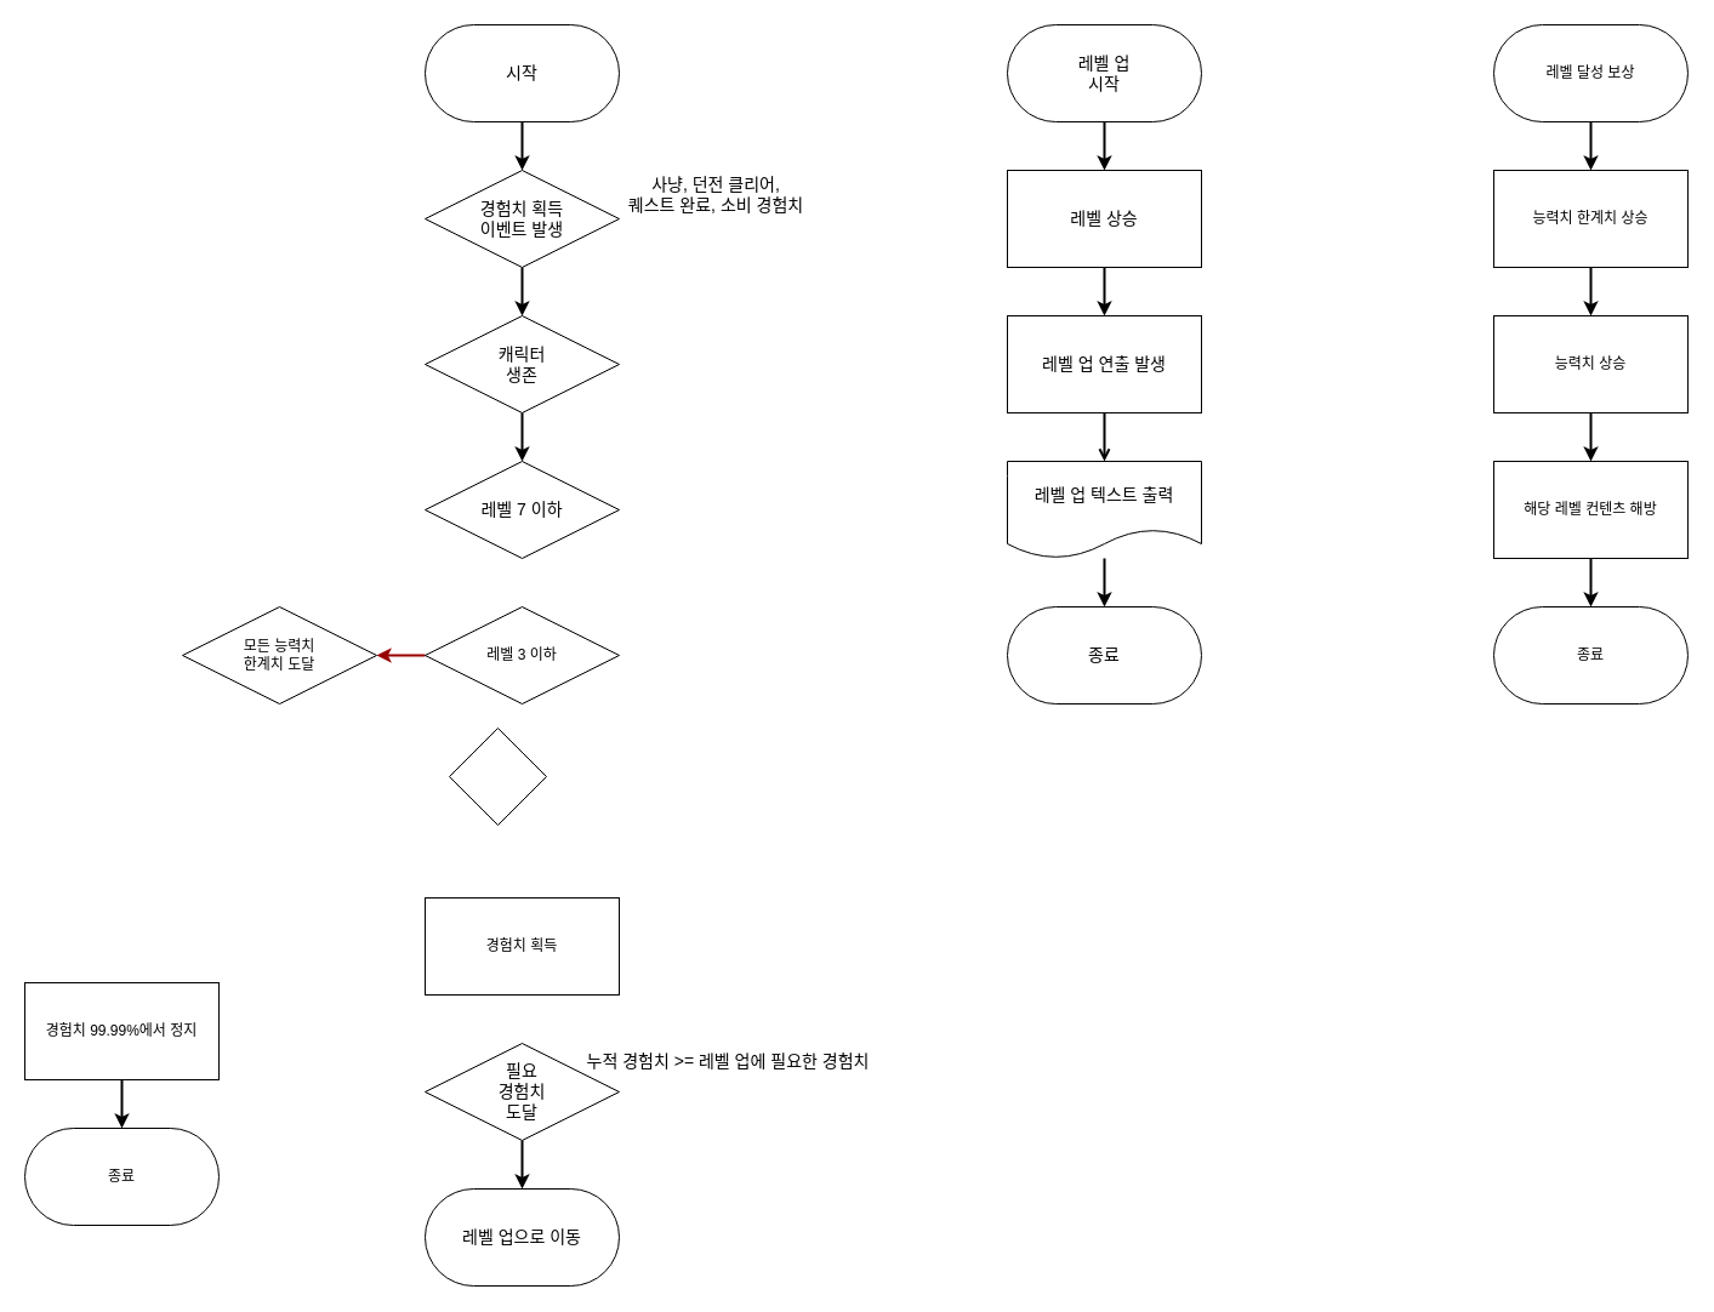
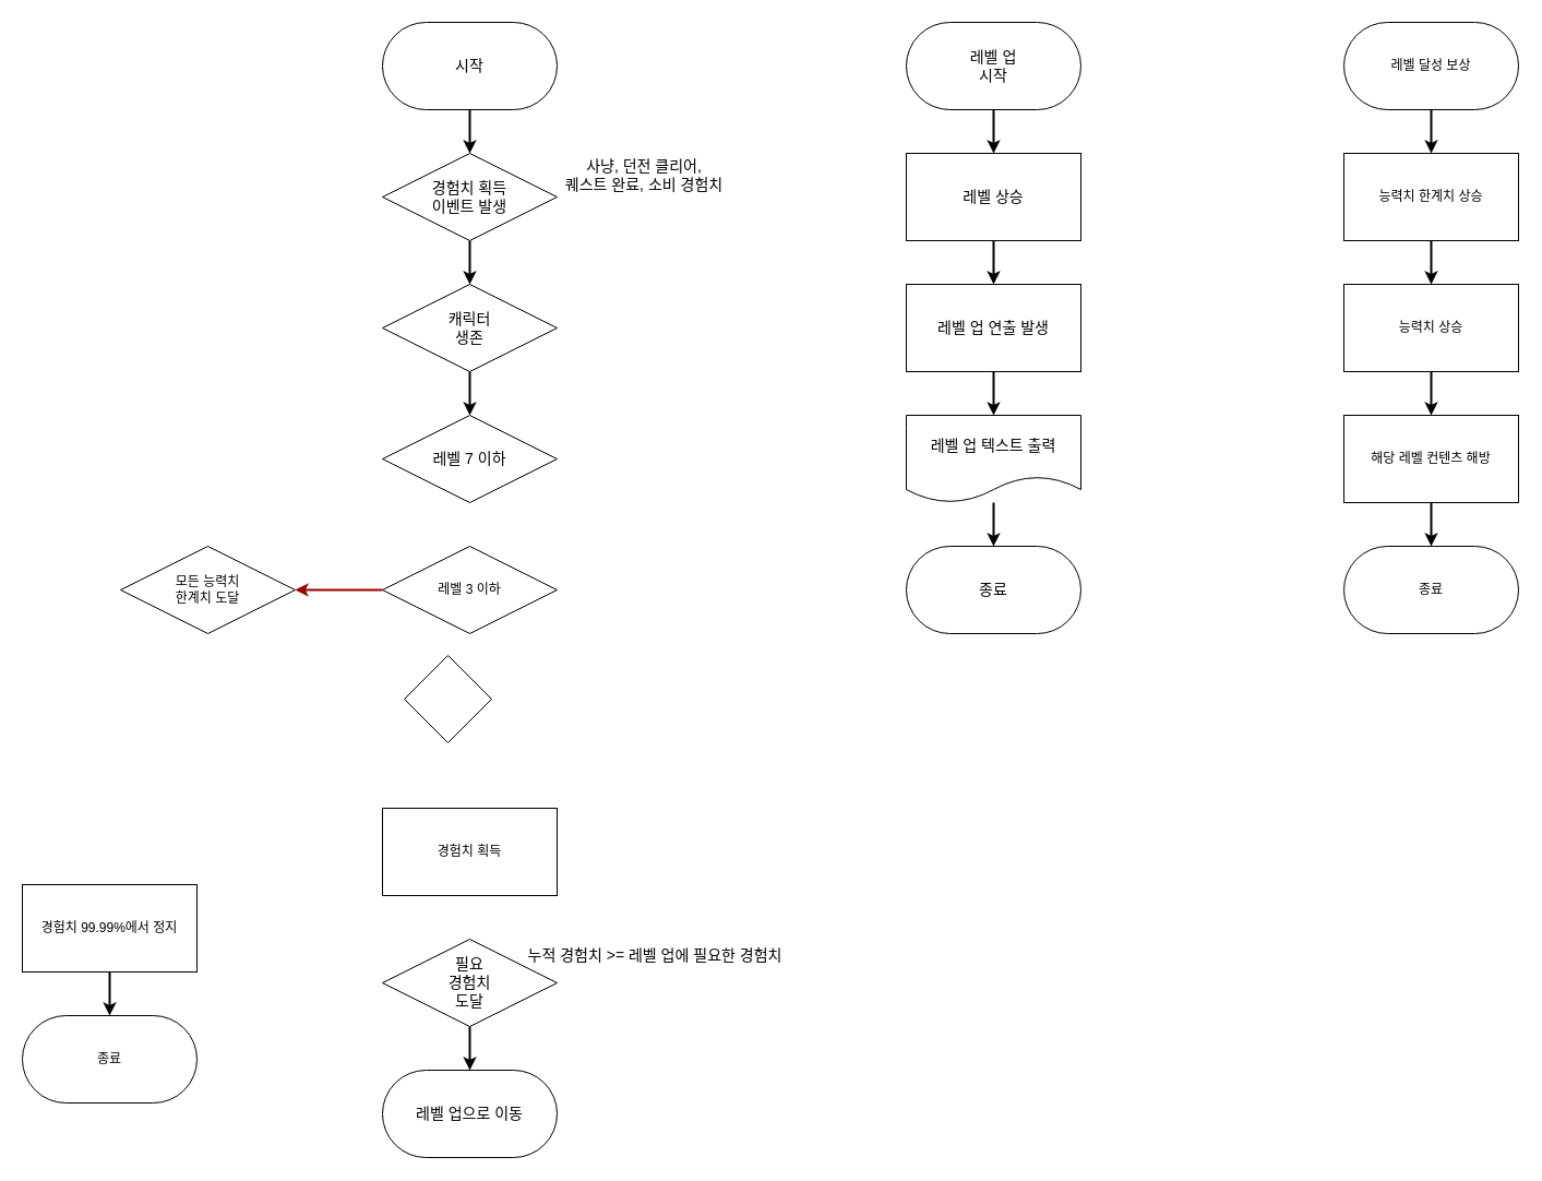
- <mxCell id="17" style="edgeStyle=orthogonalEdgeStyle;rounded=0;orthogonalLoop=1;jettySize=auto;html=1;exitX=0.5;exitY=1;exitDx=0;exitDy=0;entryX=0.5;entryY=0;entryDx=0;entryDy=0;strokeWidth=2;fontSize=14;endArrow=open;" parent="1" source="18" target="16" edge="1"><mxGeometry relative="1" as="geometry" /></mxCell>
+ <mxCell id="17" style="edgeStyle=orthogonalEdgeStyle;rounded=0;orthogonalLoop=1;jettySize=auto;html=1;exitX=0.5;exitY=1;exitDx=0;exitDy=0;entryX=0.5;entryY=0;entryDx=0;entryDy=0;strokeWidth=2;fontSize=14;" parent="1" source="18" target="16" edge="1"><mxGeometry relative="1" as="geometry" /></mxCell>
- <mxCell id="39" value="모든 능력치&lt;br&gt;한계치 도달" style="rhombus;whiteSpace=wrap;html=1;" vertex="1" parent="1"><mxGeometry x="150" y="500" width="160" height="80" as="geometry" /></mxCell>
+ <mxCell id="39" value="모든 능력치&lt;br&gt;한계치 도달" style="rhombus;whiteSpace=wrap;html=1;" vertex="1" parent="1"><mxGeometry x="110" y="500" width="160" height="80" as="geometry" /></mxCell>
